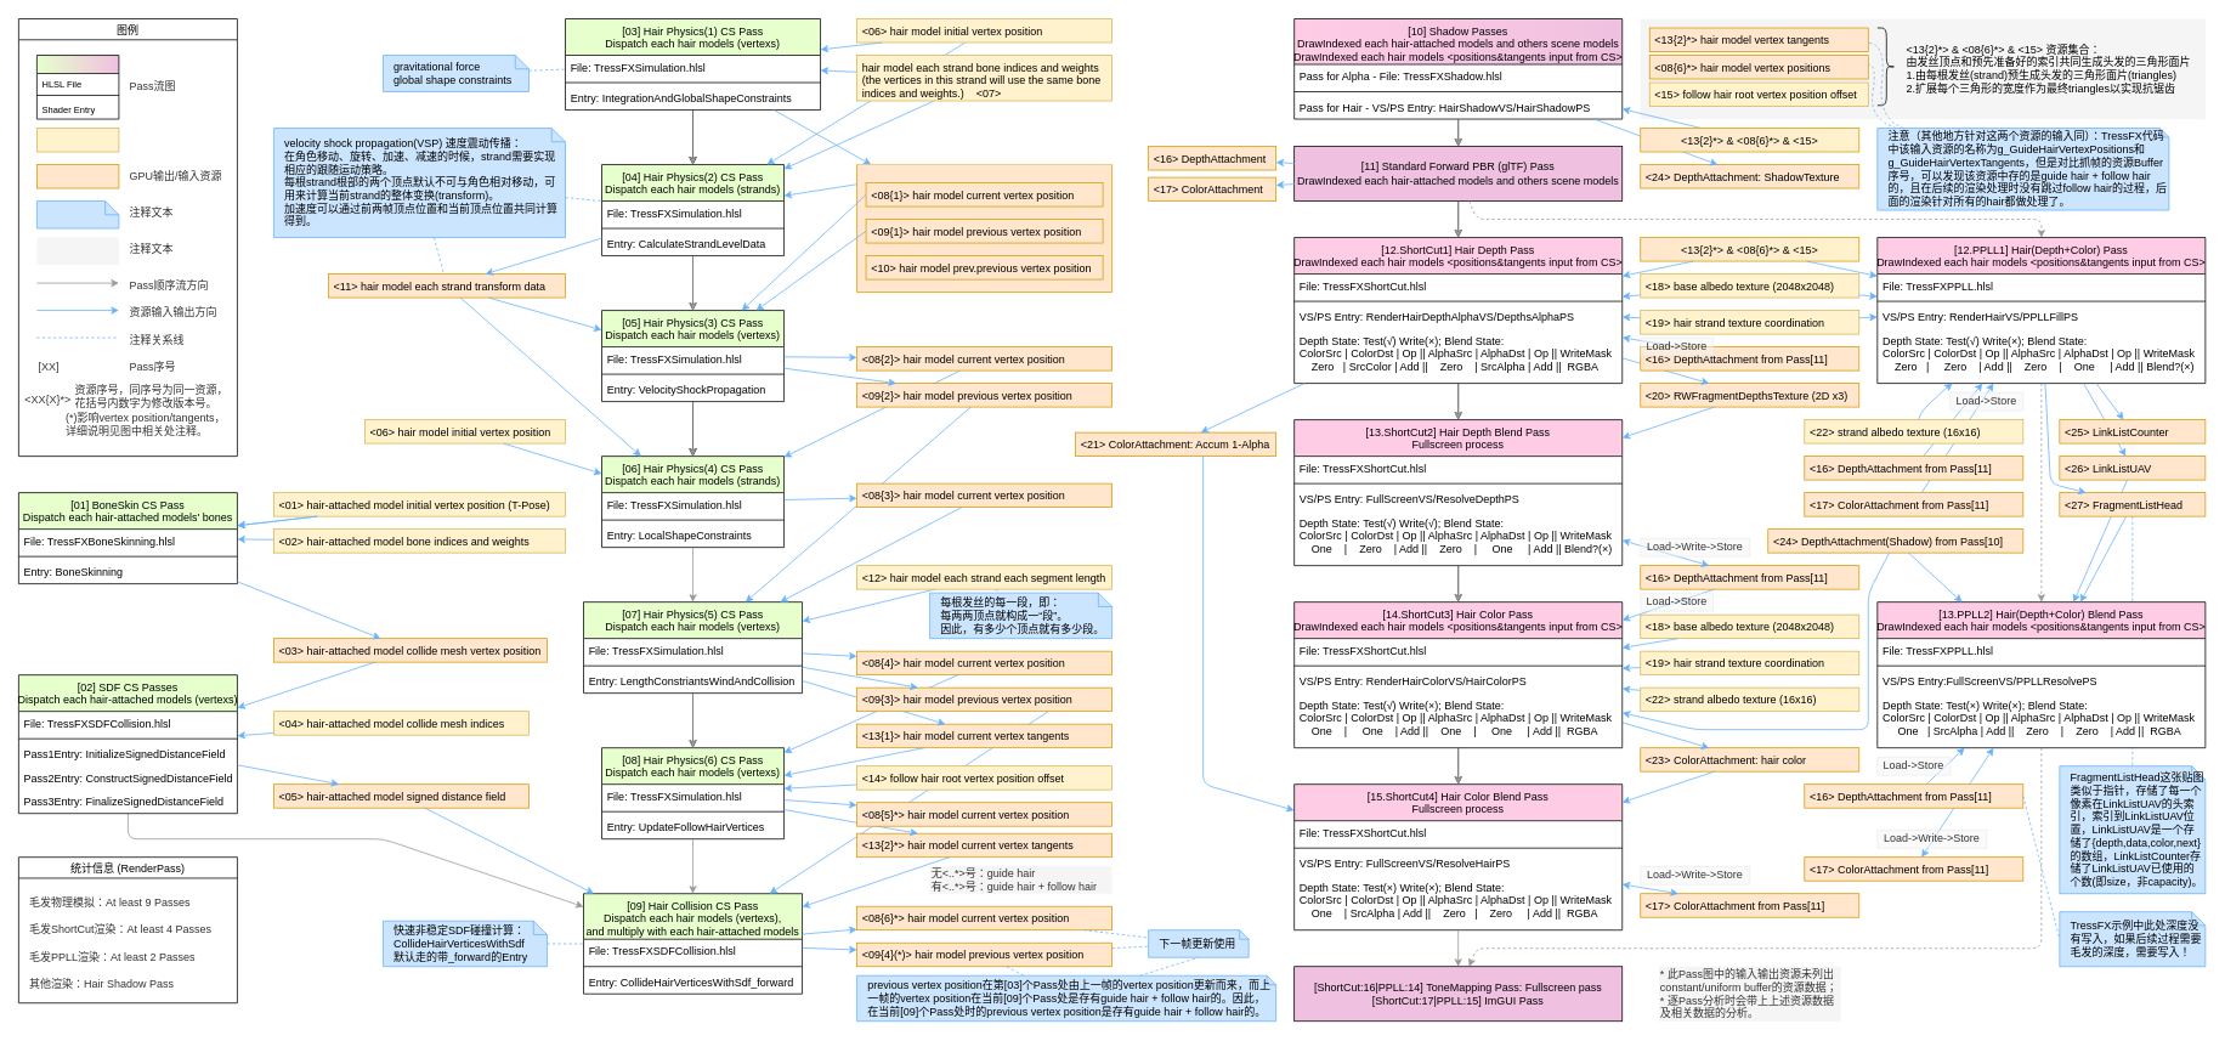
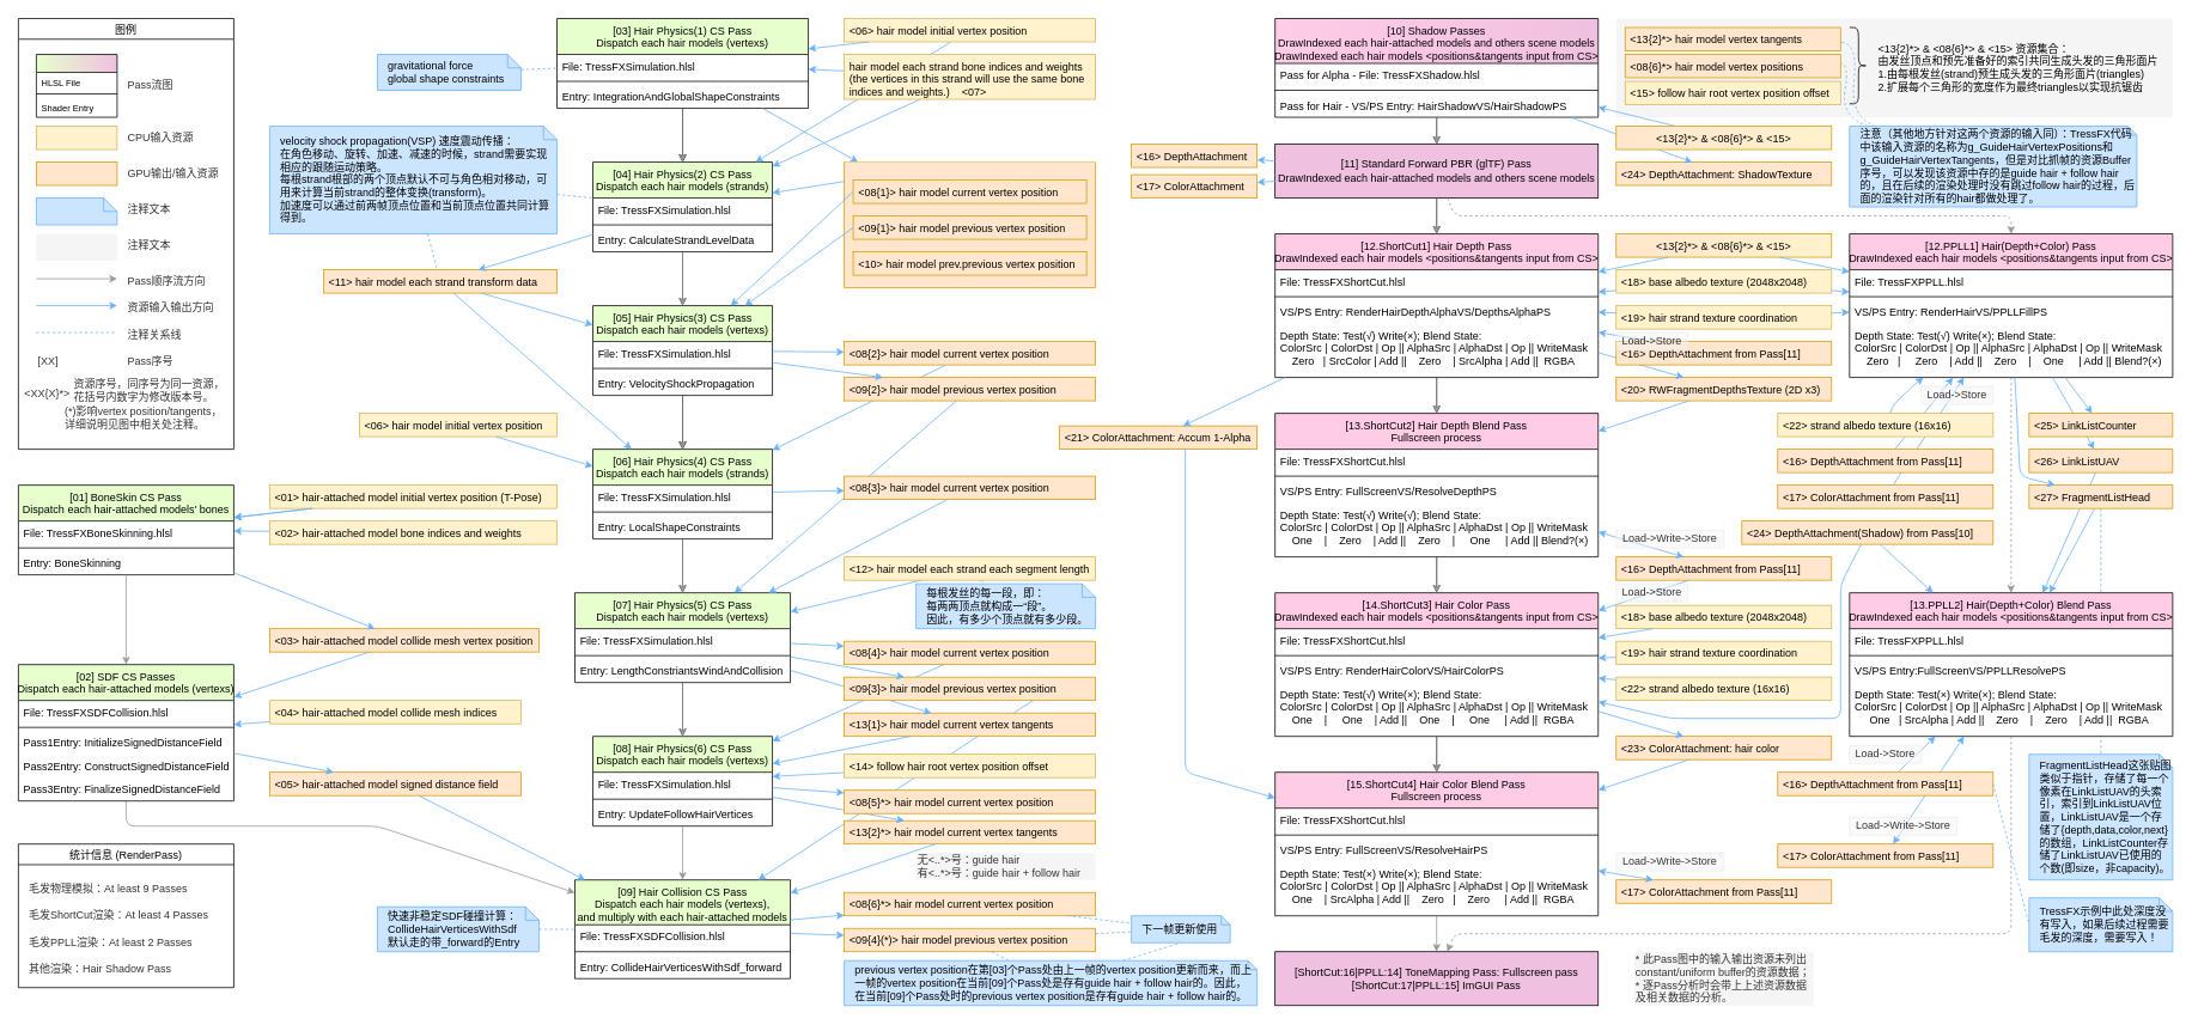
+ <mxCell id="157" value="CPU输入资源" style="text;html=1;align=left;verticalAlign=middle;whiteSpace=wrap;rounded=0;fontColor=#333333;" parent="150" vertex="1"><mxGeometry x="120" y="120" width="110" height="26" as="geometry" /></mxCell>
+ <mxCell id="76" value="" style="endArrow=classic;html=1;" parent="1" source="16" target="11" edge="1"><mxGeometry width="50" height="50" relative="1" as="geometry"><mxPoint x="760" y="600" as="sourcePoint" /><mxPoint x="770" y="510" as="targetPoint" /></mxGeometry></mxCell>
+ <mxCell id="110" value="" style="endArrow=classic;html=1;strokeColor=#999999;" parent="1" source="62" target="66" edge="1"><mxGeometry width="50" height="50" relative="1" as="geometry"><mxPoint x="770" y="610" as="sourcePoint" /><mxPoint x="770" y="670" as="targetPoint" /></mxGeometry></mxCell>
